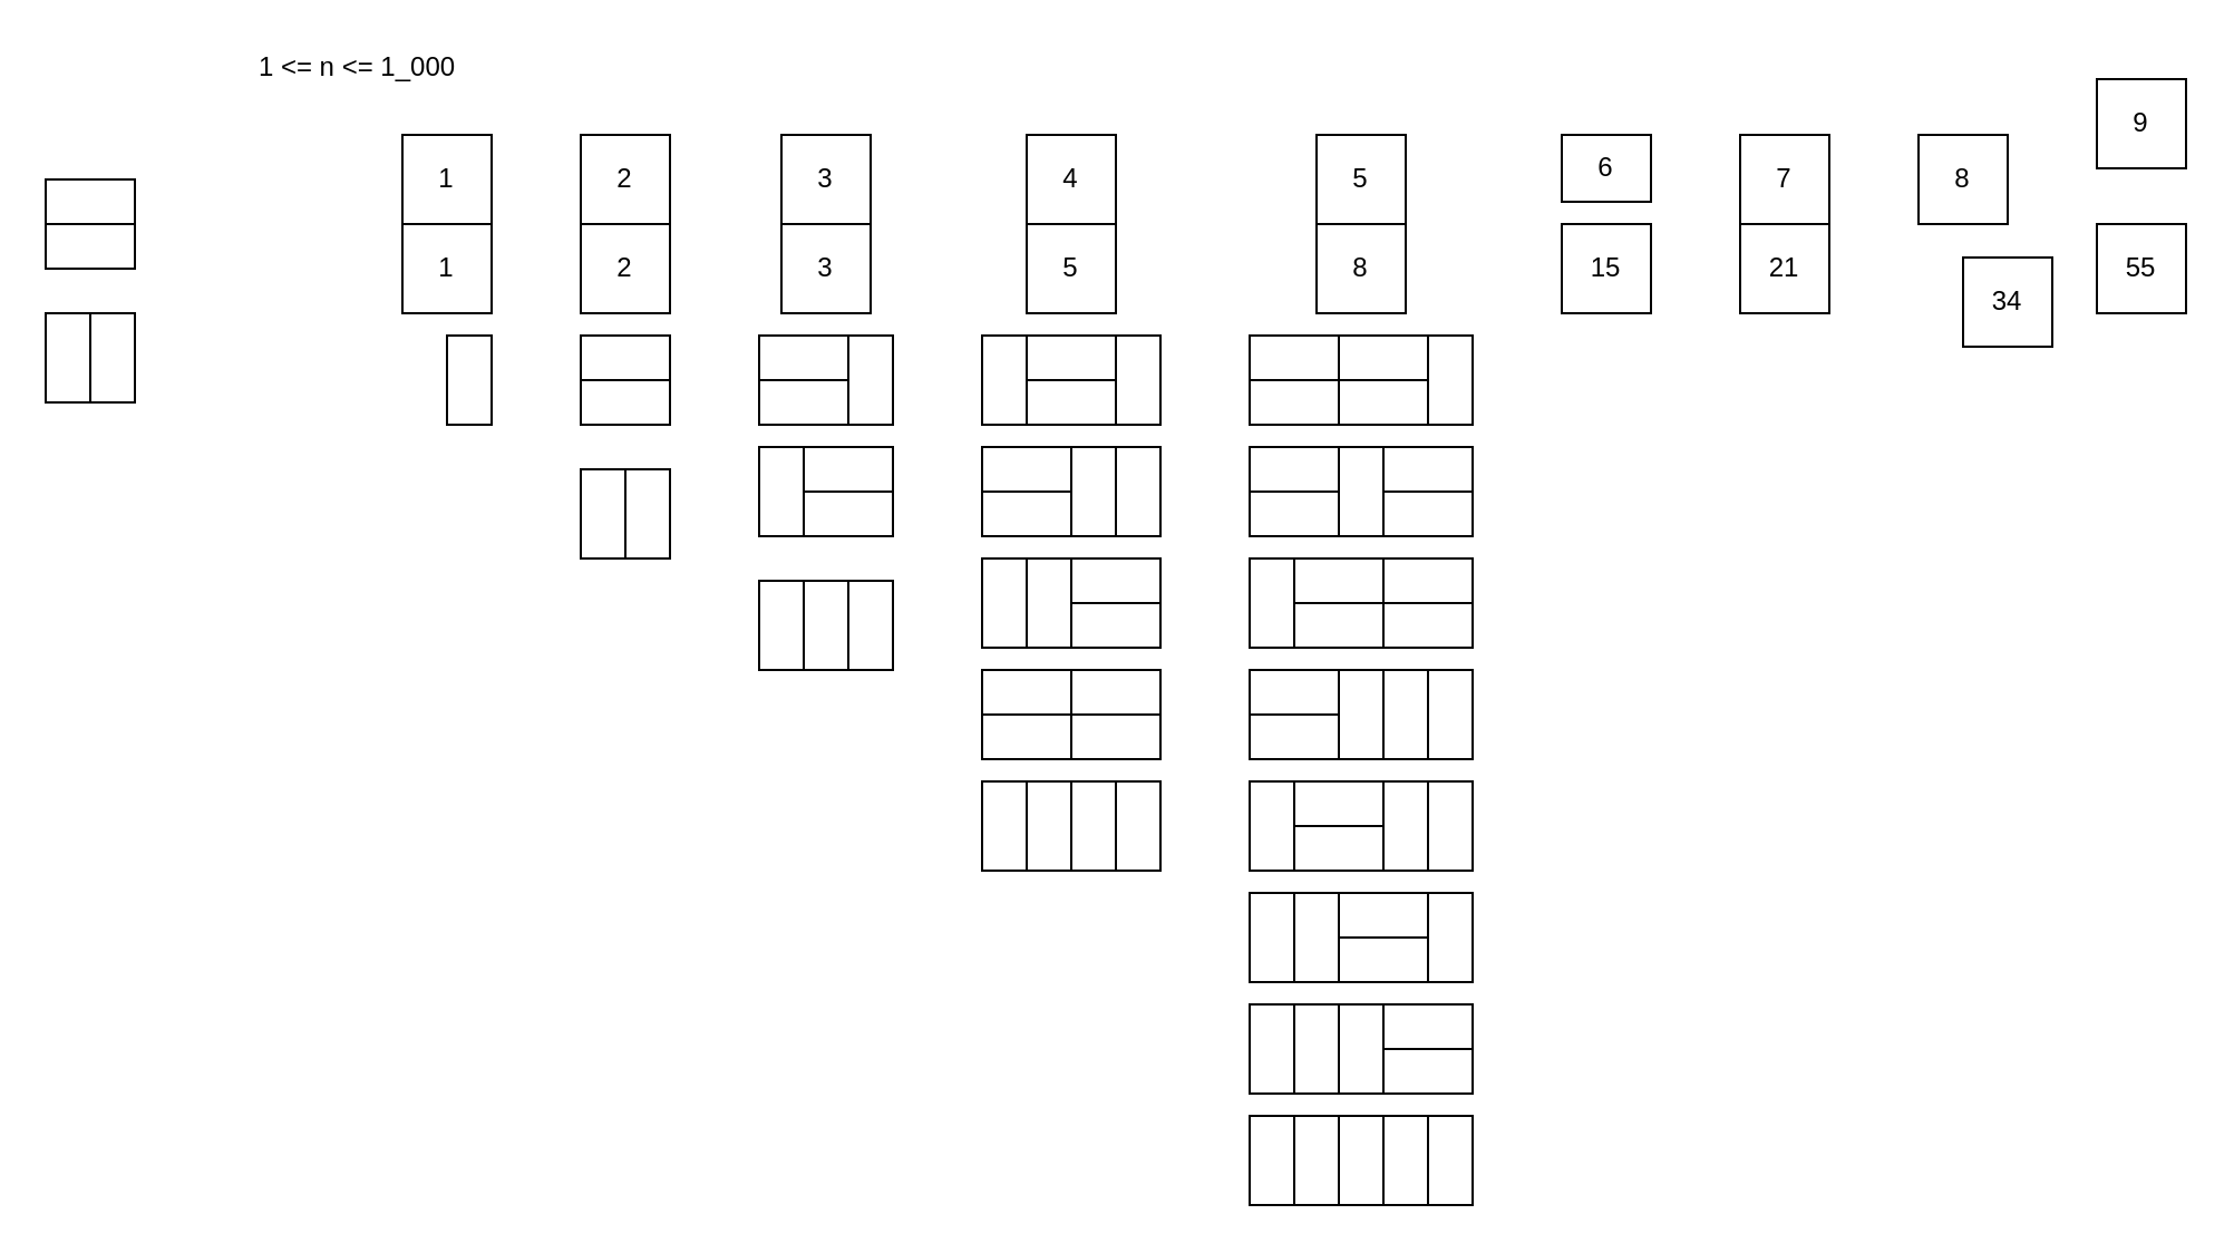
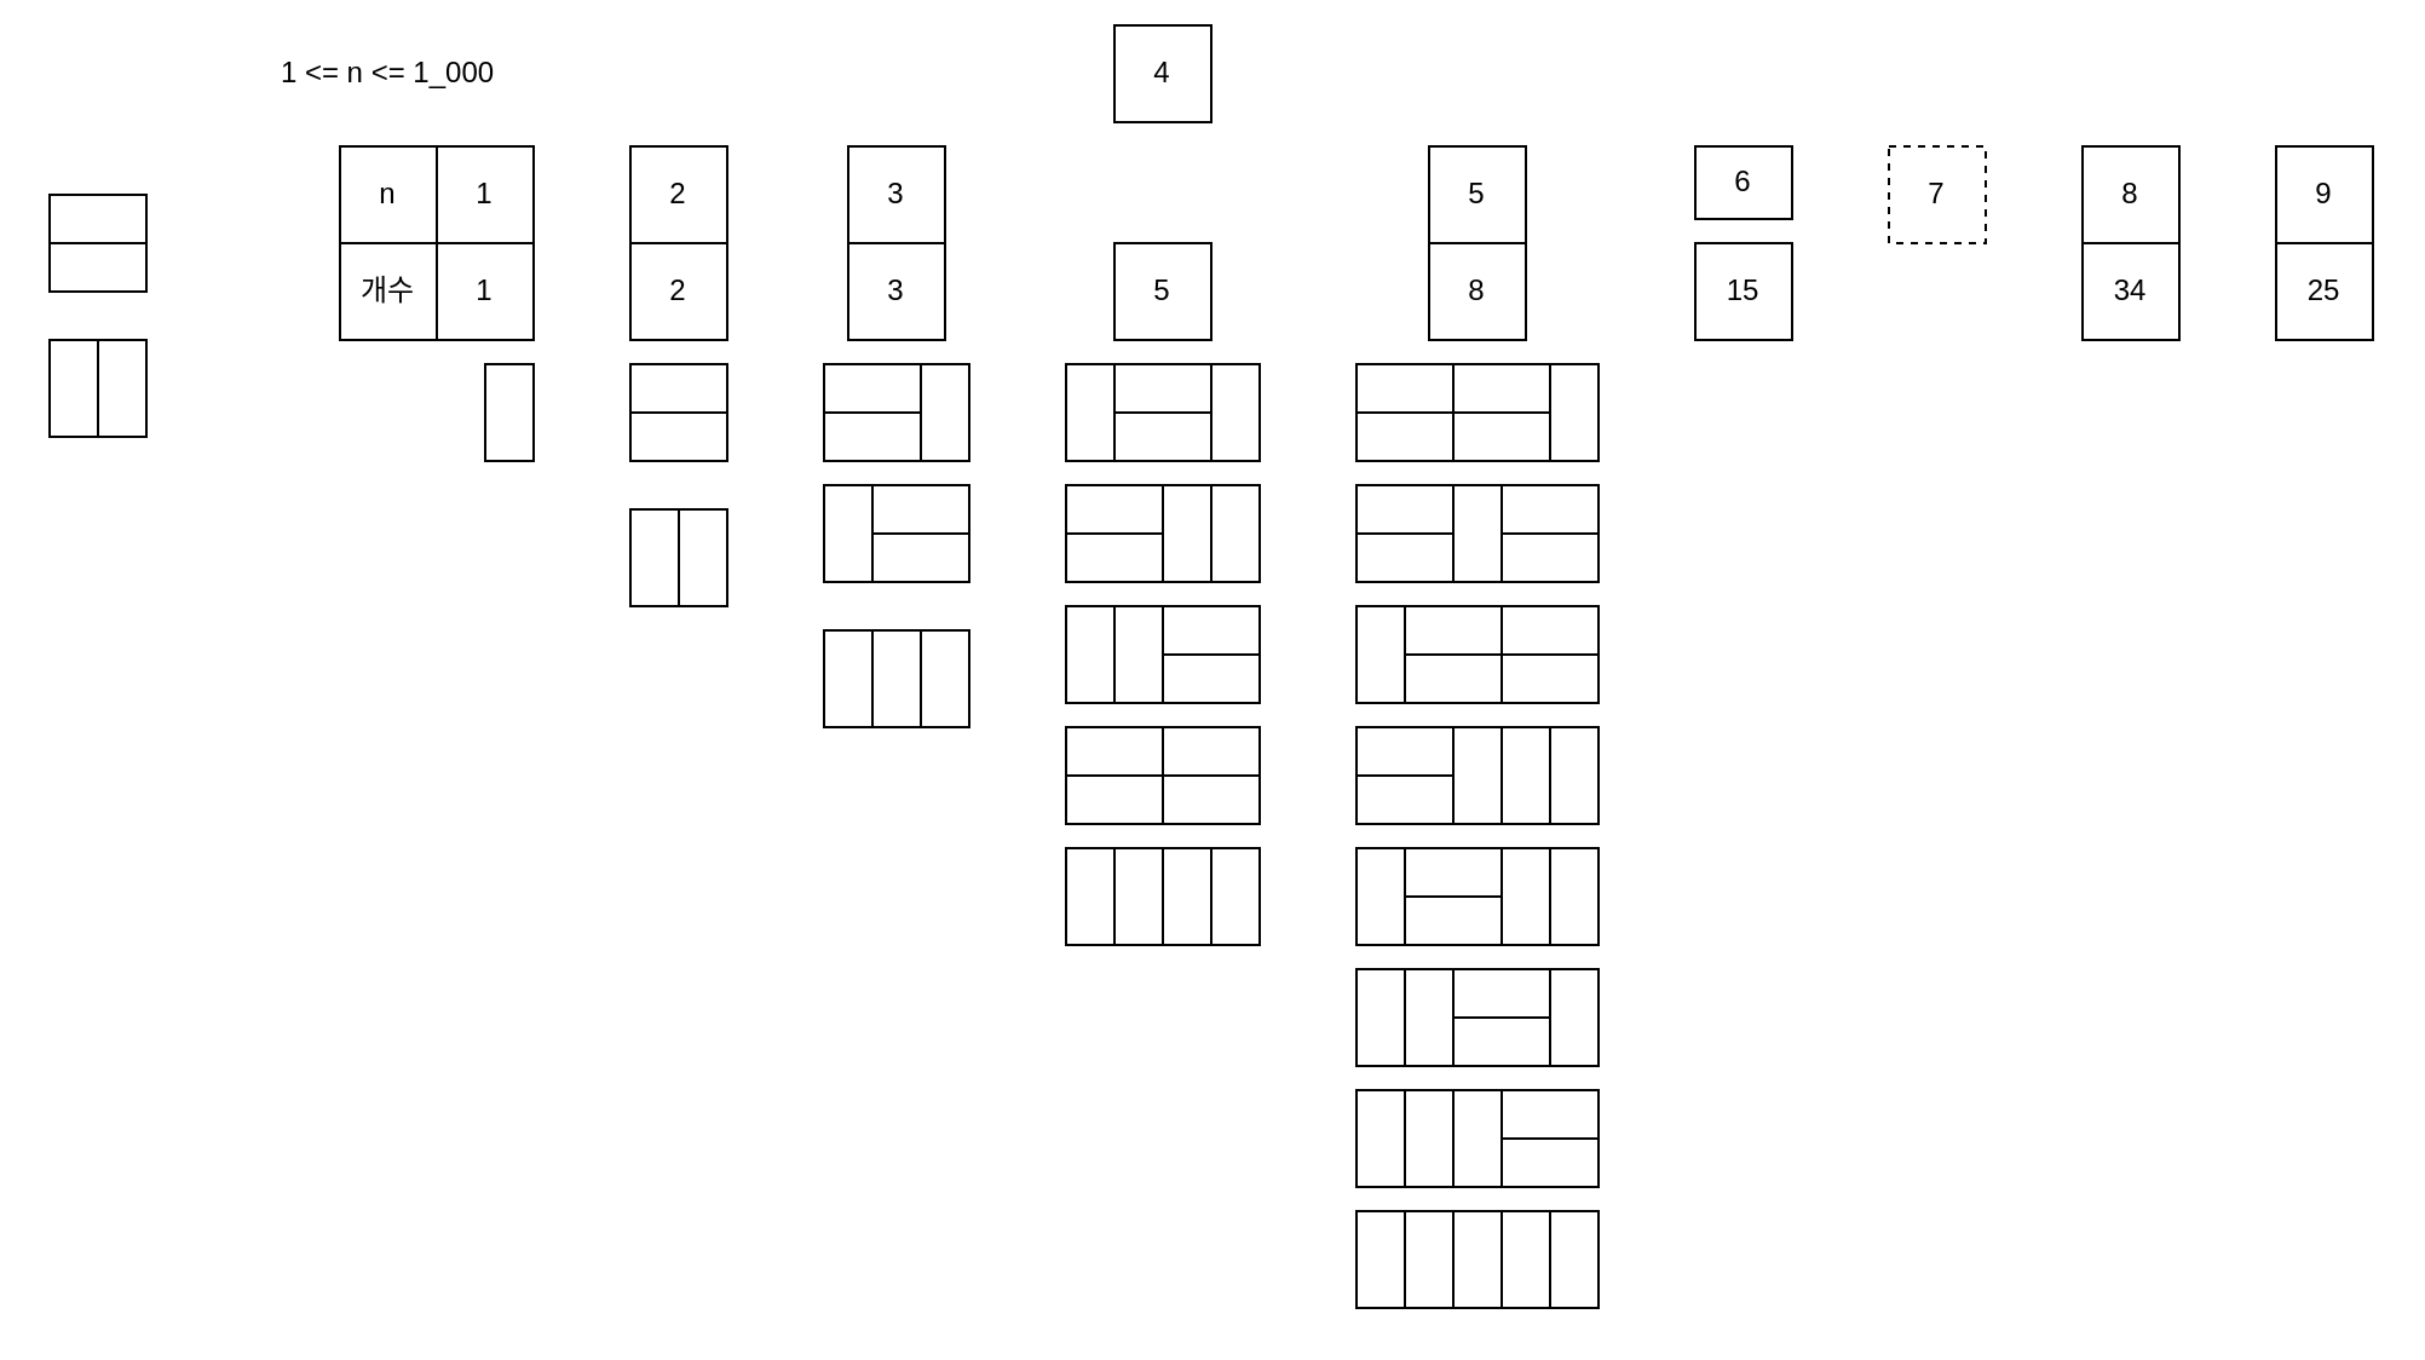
- <mxCell id="99" value="9" style="rounded=0;whiteSpace=wrap;html=1;" vertex="1" parent="1"><mxGeometry x="940" y="35" width="40" height="40" as="geometry" /></mxCell>
+ <mxCell id="99" value="9" style="rounded=0;whiteSpace=wrap;html=1;" vertex="1" parent="1"><mxGeometry x="940" y="60" width="40" height="40" as="geometry" /></mxCell>
+ <mxCell id="11" value="n" style="rounded=0;whiteSpace=wrap;html=1;" vertex="1" parent="1"><mxGeometry x="140" y="60" width="40" height="40" as="geometry" /></mxCell>
- <mxCell id="29" value="4" style="rounded=0;whiteSpace=wrap;html=1;" vertex="1" parent="1"><mxGeometry x="460" y="60" width="40" height="40" as="geometry" /></mxCell>
+ <mxCell id="29" value="4" style="rounded=0;whiteSpace=wrap;html=1;" vertex="1" parent="1"><mxGeometry x="460" y="10" width="40" height="40" as="geometry" /></mxCell>
- <mxCell id="95" value="7" style="rounded=0;whiteSpace=wrap;html=1;" vertex="1" parent="1"><mxGeometry x="780" y="60" width="40" height="40" as="geometry" /></mxCell>
+ <mxCell id="95" value="7" style="rounded=0;whiteSpace=wrap;html=1;dashed=1;" vertex="1" parent="1"><mxGeometry x="780" y="60" width="40" height="40" as="geometry" /></mxCell>
+ <mxCell id="10" value="개수" style="rounded=0;whiteSpace=wrap;html=1;" vertex="1" parent="1"><mxGeometry x="140" y="100" width="40" height="40" as="geometry" /></mxCell>
- <mxCell id="96" value="21" style="rounded=0;whiteSpace=wrap;html=1;" vertex="1" parent="1"><mxGeometry x="780" y="100" width="40" height="40" as="geometry" /></mxCell>
- <mxCell id="100" value="55" style="rounded=0;whiteSpace=wrap;html=1;" vertex="1" parent="1"><mxGeometry x="940" y="100" width="40" height="40" as="geometry" /></mxCell>
+ <mxCell id="100" value="25" style="rounded=0;whiteSpace=wrap;html=1;" vertex="1" parent="1"><mxGeometry x="940" y="100" width="40" height="40" as="geometry" /></mxCell>
- <mxCell id="98" value="34" style="rounded=0;whiteSpace=wrap;html=1;" vertex="1" parent="1"><mxGeometry x="880" y="115" width="40" height="40" as="geometry" /></mxCell>
+ <mxCell id="98" value="34" style="rounded=0;whiteSpace=wrap;html=1;" vertex="1" parent="1"><mxGeometry x="860" y="100" width="40" height="40" as="geometry" /></mxCell>
